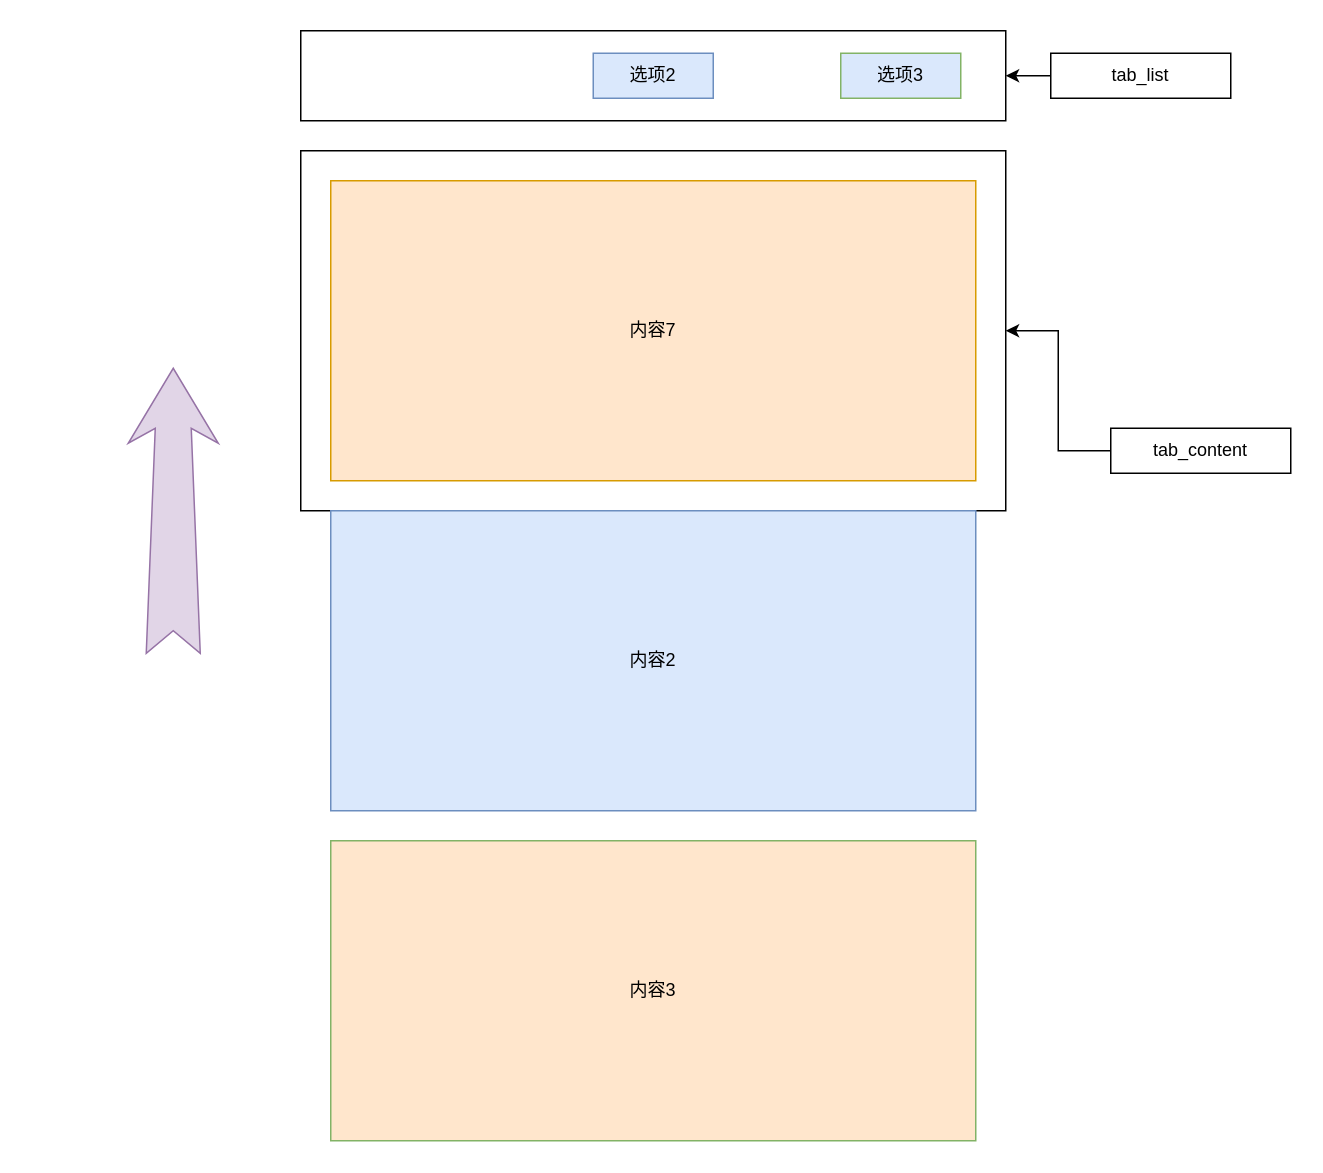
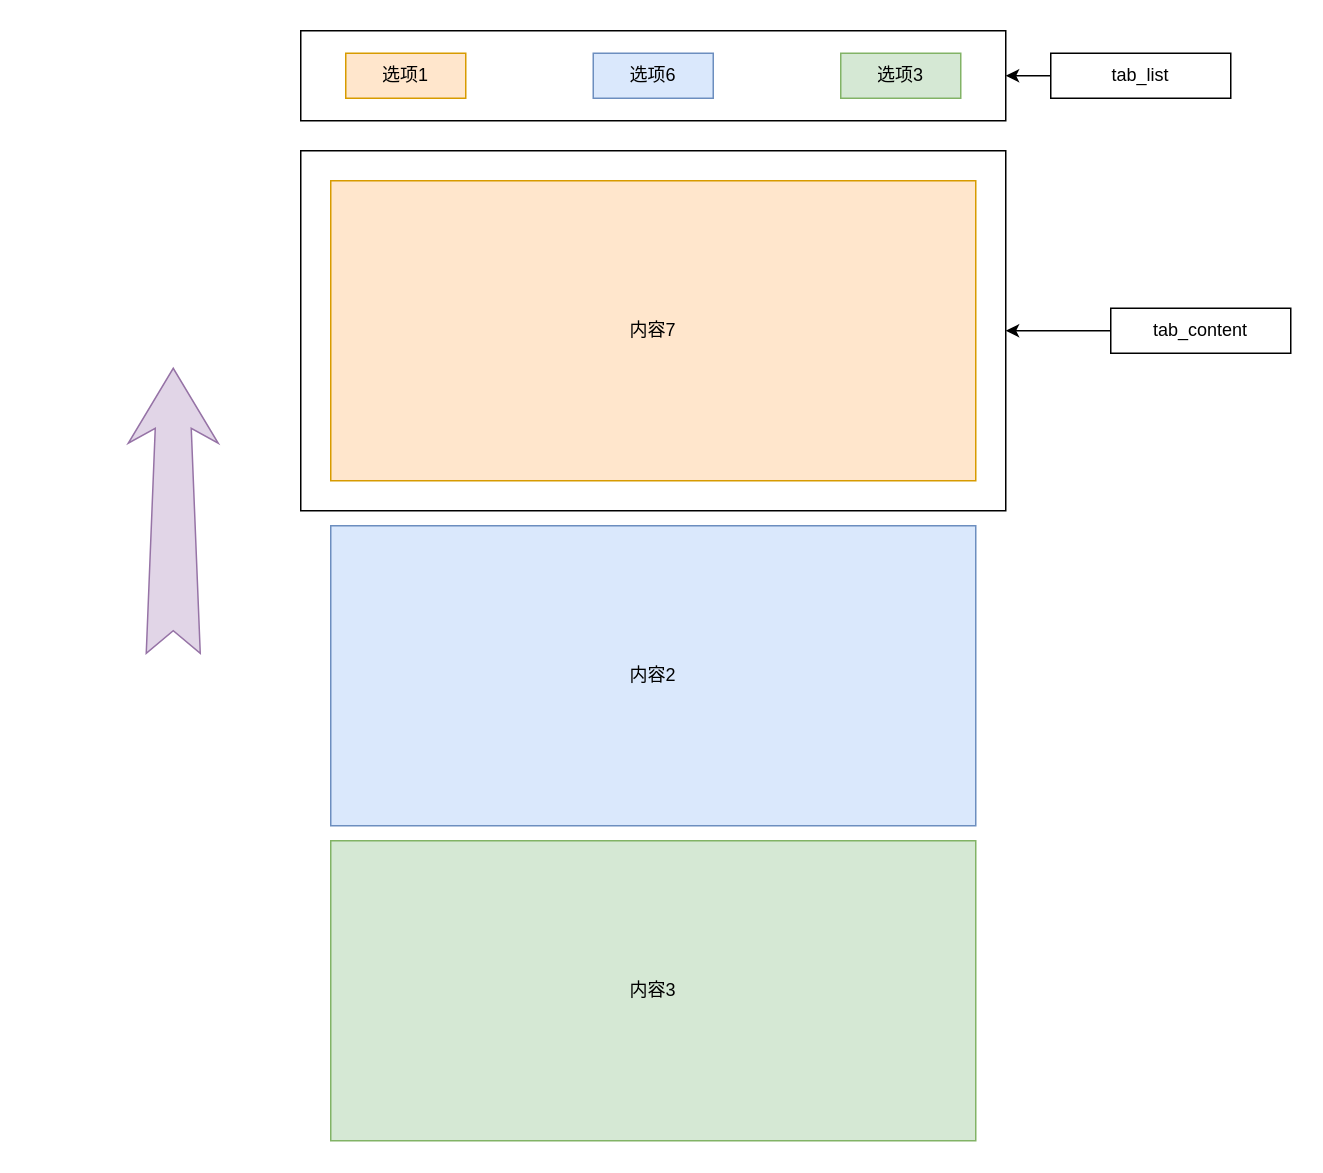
+ <mxCell id="4" value="选项1" style="whiteSpace=wrap;html=1;fillColor=#ffe6cc;strokeColor=#d79b00;" vertex="1" parent="1"><mxGeometry x="230" y="35" width="80" height="30" as="geometry" /></mxCell>
- <mxCell id="5" value="选项2" style="whiteSpace=wrap;html=1;fillColor=#dae8fc;strokeColor=#6c8ebf;" vertex="1" parent="1"><mxGeometry x="395" y="35" width="80" height="30" as="geometry" /></mxCell>
+ <mxCell id="5" value="选项6" style="whiteSpace=wrap;html=1;fillColor=#dae8fc;strokeColor=#6c8ebf;" vertex="1" parent="1"><mxGeometry x="395" y="35" width="80" height="30" as="geometry" /></mxCell>
- <mxCell id="6" value="选项3" style="whiteSpace=wrap;html=1;fillColor=#dae8fc;strokeColor=#82b366;" vertex="1" parent="1"><mxGeometry x="560" y="35" width="80" height="30" as="geometry" /></mxCell>
+ <mxCell id="6" value="选项3" style="whiteSpace=wrap;html=1;fillColor=#d5e8d4;strokeColor=#82b366;" vertex="1" parent="1"><mxGeometry x="560" y="35" width="80" height="30" as="geometry" /></mxCell>
- <mxCell id="13" value="tab_content" style="whiteSpace=wrap;html=1;" vertex="1" parent="1"><mxGeometry x="740" y="285" width="120" height="30" as="geometry" /></mxCell>
+ <mxCell id="13" value="tab_content" style="whiteSpace=wrap;html=1;" vertex="1" parent="1"><mxGeometry x="740" y="205" width="120" height="30" as="geometry" /></mxCell>
- <mxCell id="8" value="内容2" style="whiteSpace=wrap;html=1;fillColor=#dae8fc;strokeColor=#6c8ebf;" vertex="1" parent="1"><mxGeometry x="220" y="340" width="430" height="200" as="geometry" /></mxCell>
+ <mxCell id="8" value="内容2" style="whiteSpace=wrap;html=1;fillColor=#dae8fc;strokeColor=#6c8ebf;" vertex="1" parent="1"><mxGeometry x="220" y="350" width="430" height="200" as="geometry" /></mxCell>
- <mxCell id="9" value="内容3" style="whiteSpace=wrap;html=1;fillColor=#ffe6cc;strokeColor=#82b366;" vertex="1" parent="1"><mxGeometry x="220" y="560" width="430" height="200" as="geometry" /></mxCell>
+ <mxCell id="9" value="内容3" style="whiteSpace=wrap;html=1;fillColor=#d5e8d4;strokeColor=#82b366;" vertex="1" parent="1"><mxGeometry x="220" y="560" width="430" height="200" as="geometry" /></mxCell>
